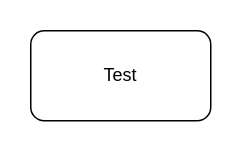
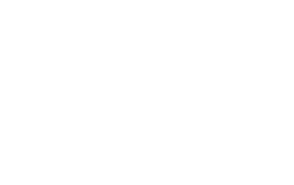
- <mxCell id="2" value="Test" style="rounded=1;whiteSpace=wrap;html=1;" vertex="1" parent="1"><mxGeometry x="20" y="20" width="120" height="60" as="geometry" /></mxCell>
